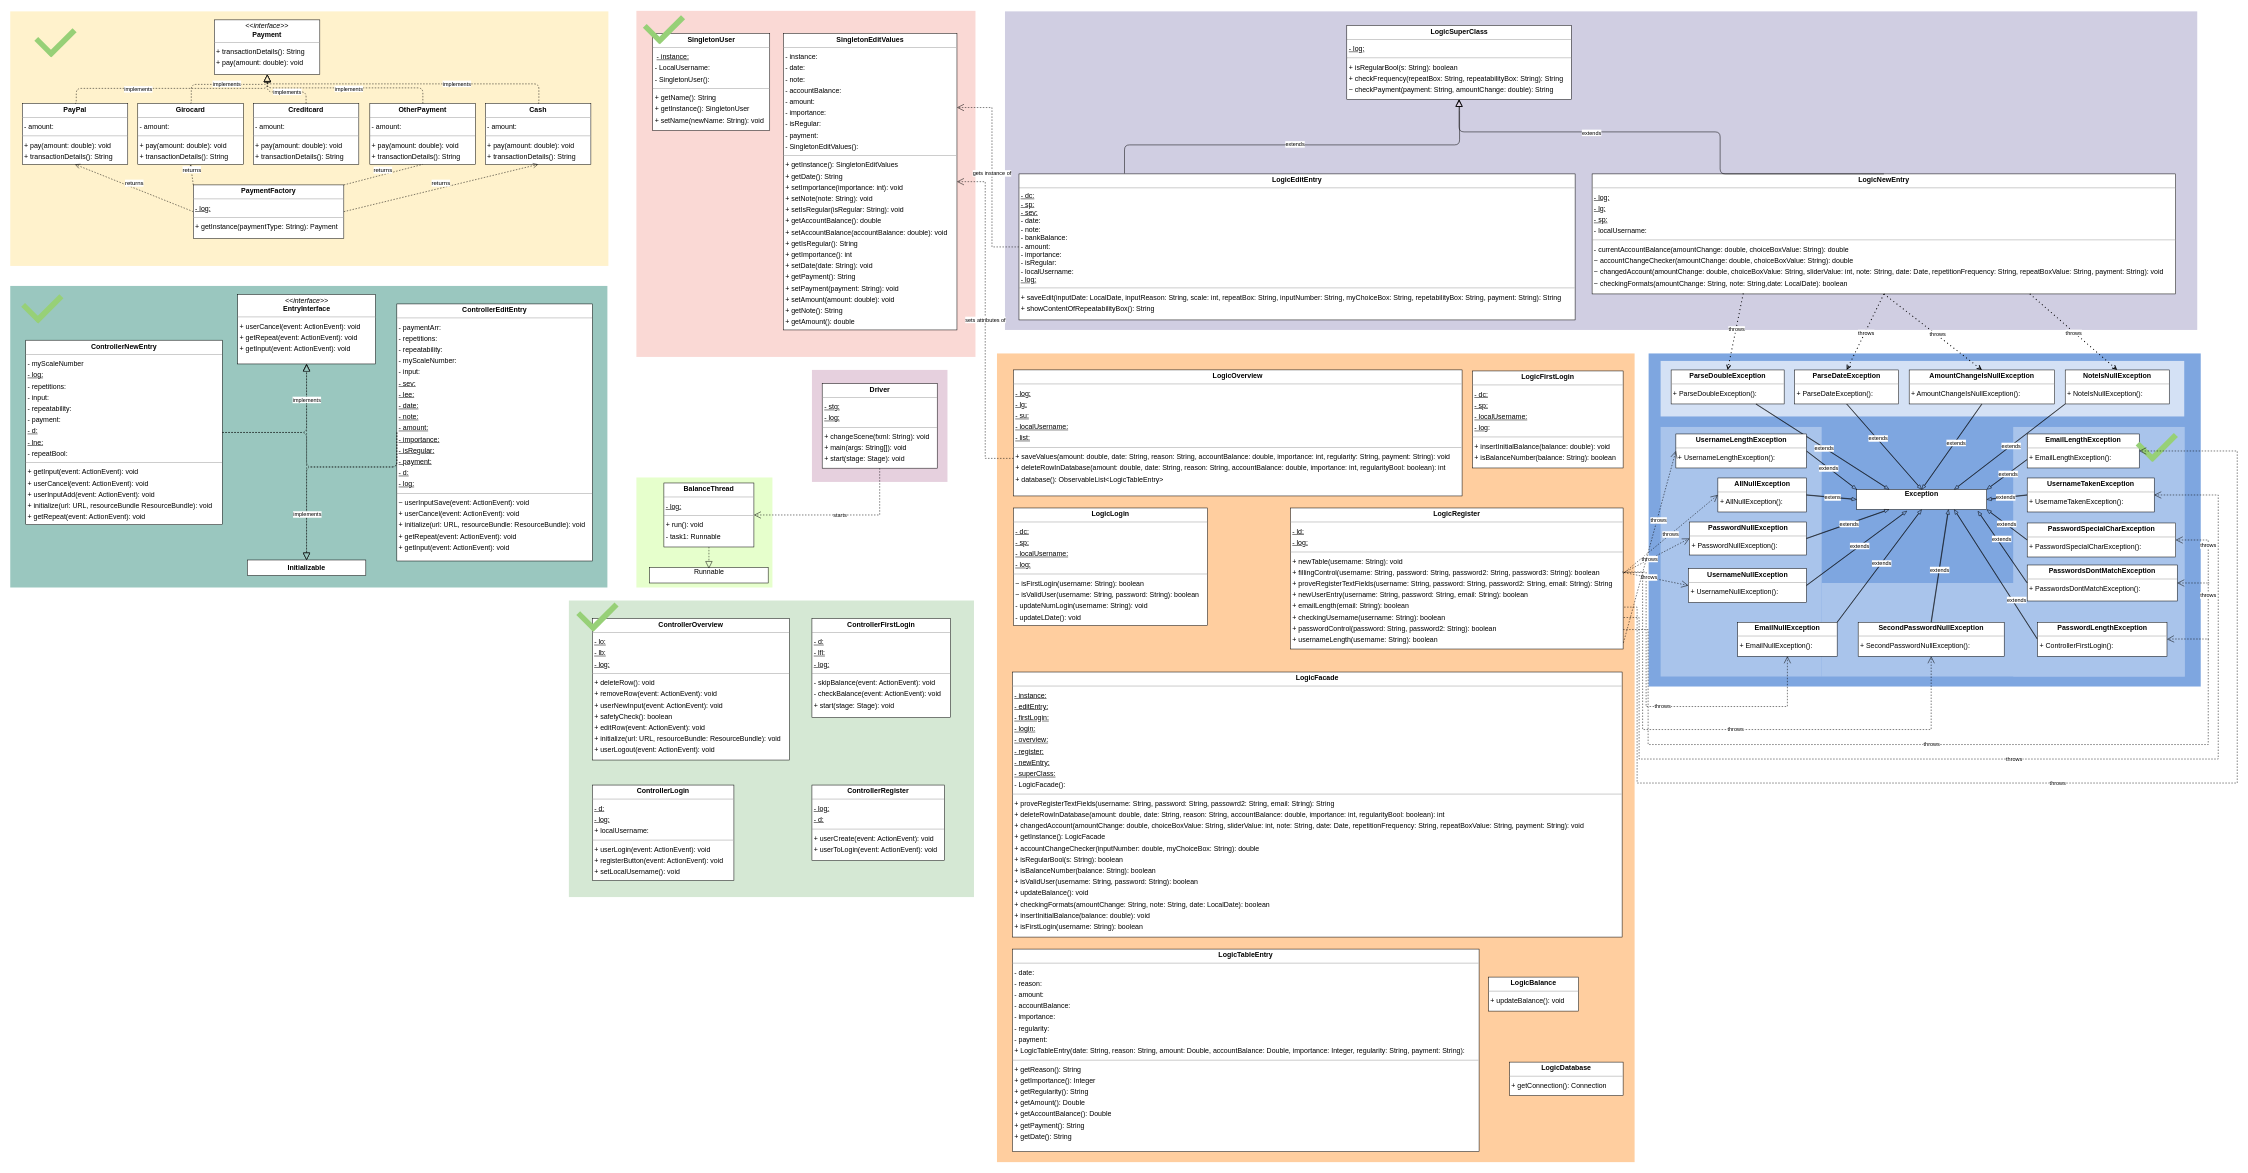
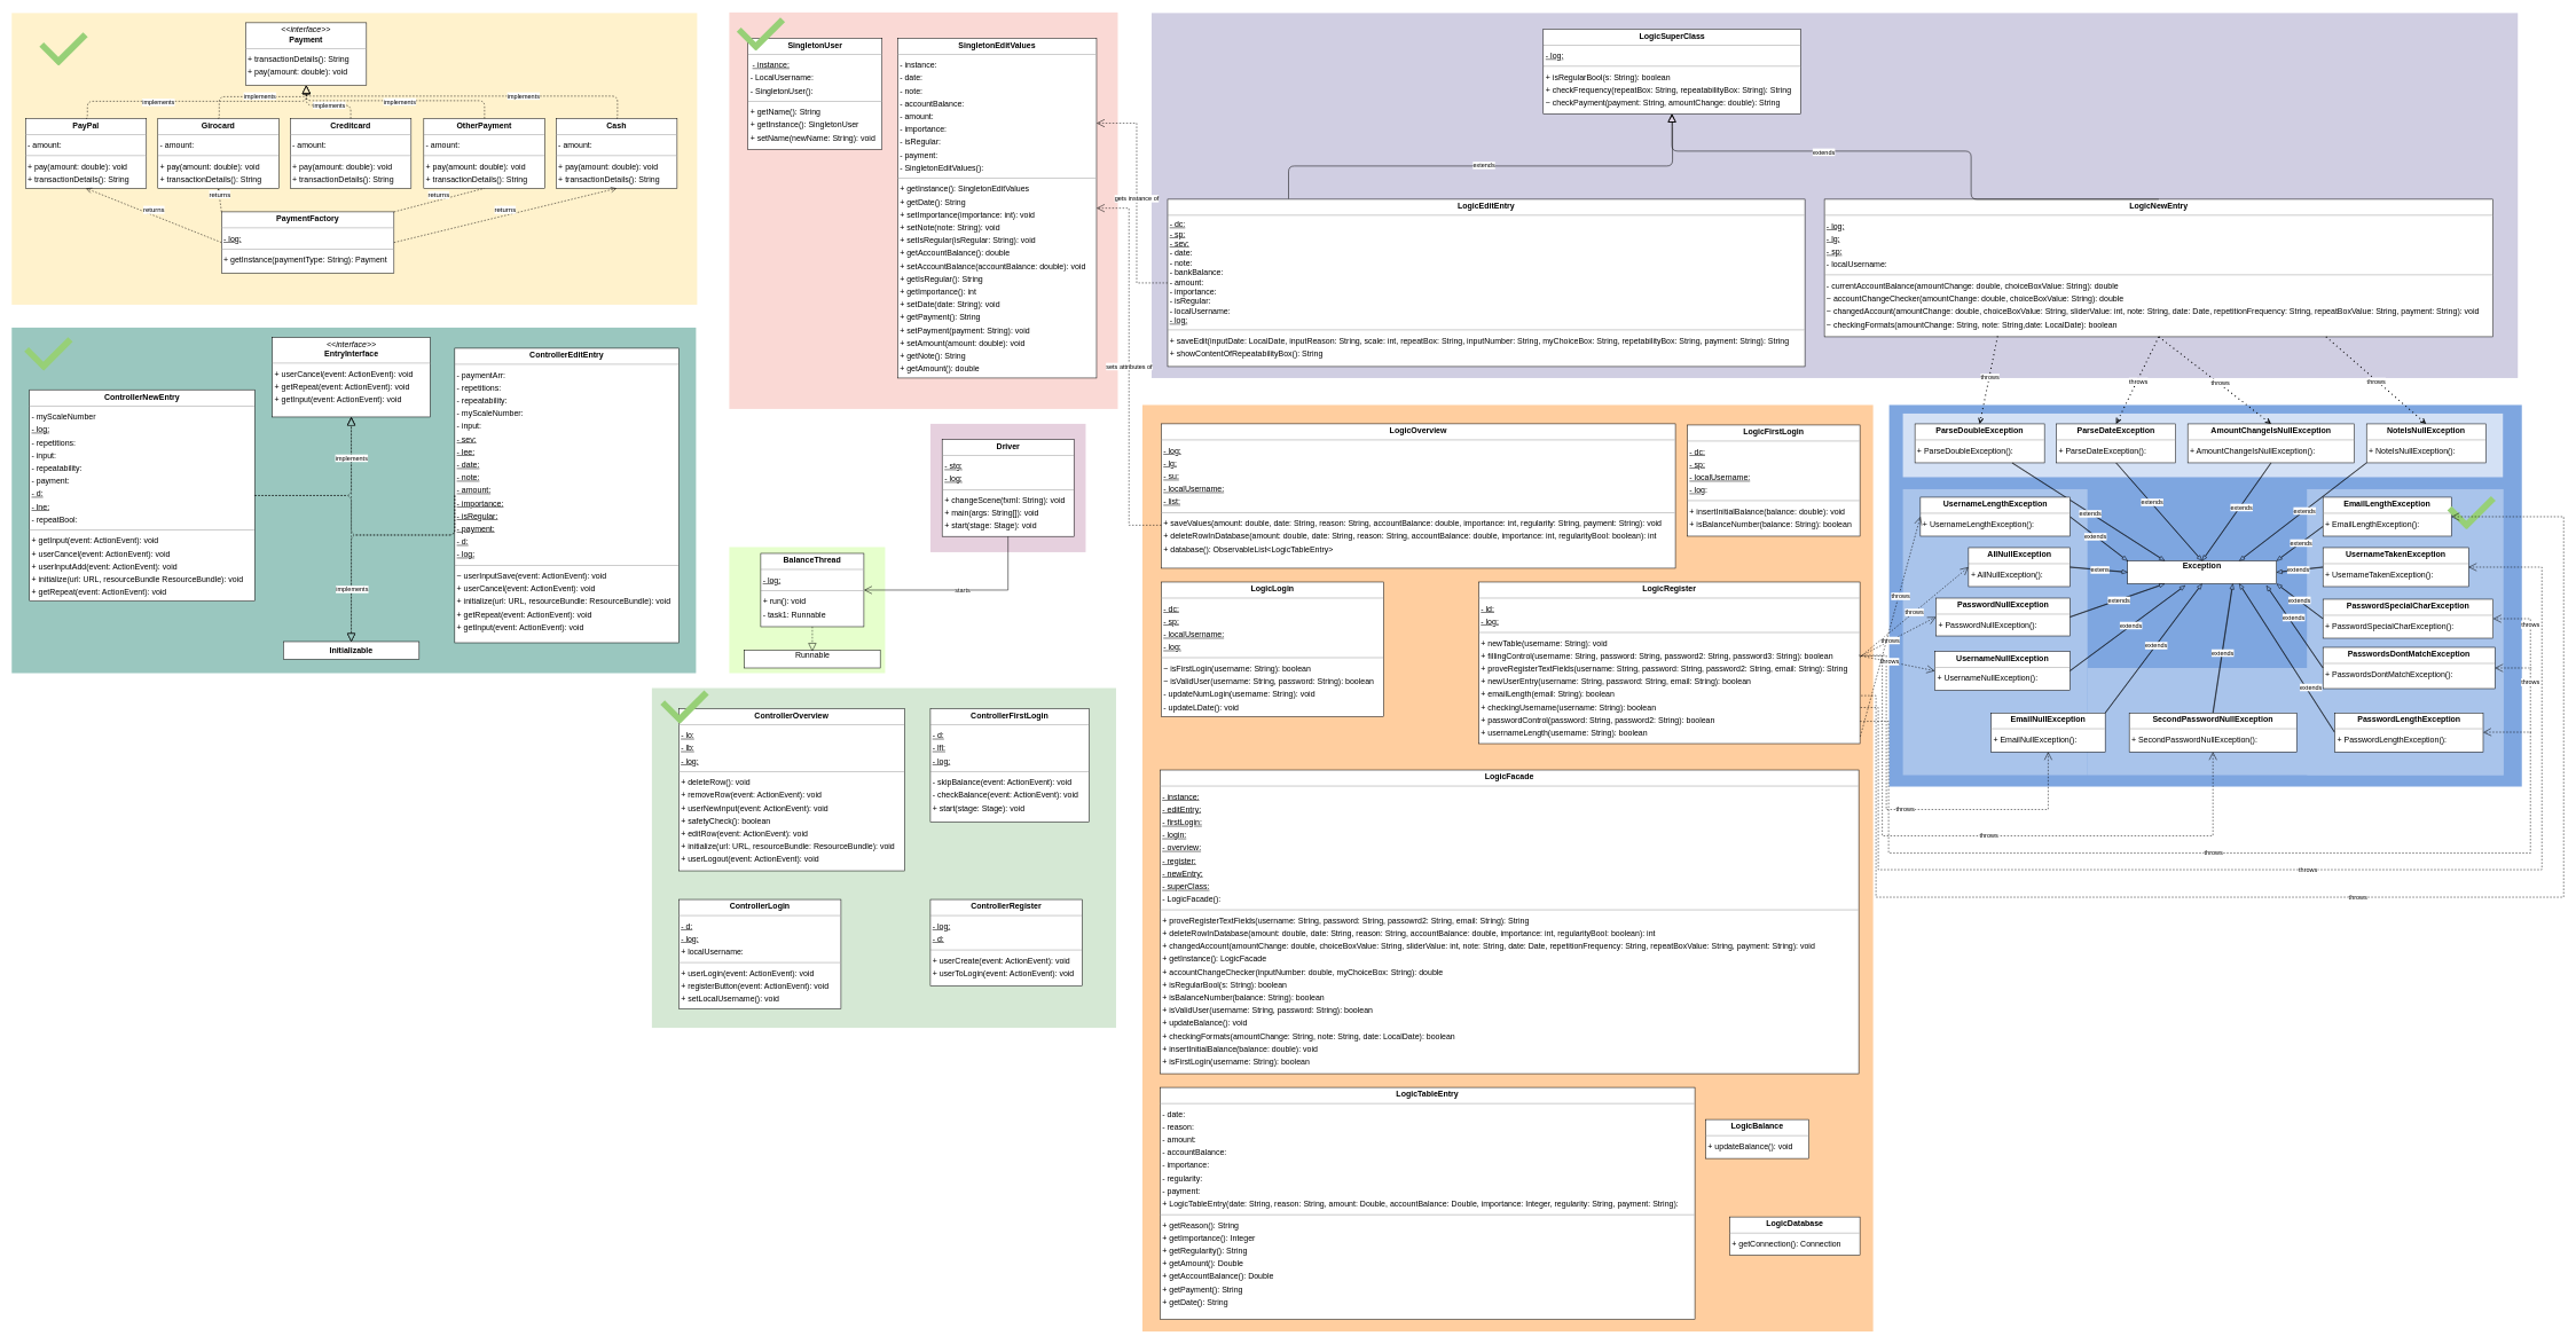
- <mxCell id="153" value="starts" style="endArrow=open;endSize=12;dashed=1;html=1;rounded=0;edgeStyle=orthogonalEdgeStyle;exitX=0.5;exitY=1;exitDx=0;exitDy=0;entryX=1;entryY=0.5;entryDx=0;entryDy=0;" edge="1" parent="1" source="26" target="17"><mxGeometry width="160" relative="1" as="geometry"><mxPoint x="1669" y="995" as="sourcePoint" /><mxPoint x="1829" y="995" as="targetPoint" /></mxGeometry></mxCell>
+ <mxCell id="153" value="starts" style="endArrow=open;endSize=12;dashed=0;html=1;rounded=0;edgeStyle=orthogonalEdgeStyle;exitX=0.5;exitY=1;exitDx=0;exitDy=0;entryX=1;entryY=0.5;entryDx=0;entryDy=0;" edge="1" parent="1" source="26" target="17"><mxGeometry width="160" relative="1" as="geometry"><mxPoint x="1669" y="995" as="sourcePoint" /><mxPoint x="1829" y="995" as="targetPoint" /></mxGeometry></mxCell>
- <mxCell id="139" value="&lt;p style=&quot;margin:0px;margin-top:4px;text-align:center;&quot;&gt;&lt;b&gt;PasswordLengthException&lt;/b&gt;&lt;/p&gt;&lt;hr size=&quot;1&quot;/&gt;&lt;p style=&quot;margin:0 0 0 4px;line-height:1.6;&quot;&gt;+ ControllerFirstLogin(): &lt;/p&gt;" style="verticalAlign=top;align=left;overflow=fill;fontSize=14;fontFamily=Helvetica;html=1;rounded=0;shadow=0;comic=0;labelBackgroundColor=none;strokeWidth=1;" parent="1" vertex="1"><mxGeometry x="4073.5" y="1243.49" width="259" height="68" as="geometry" /></mxCell>
+ <mxCell id="139" value="&lt;p style=&quot;margin:0px;margin-top:4px;text-align:center;&quot;&gt;&lt;b&gt;PasswordLengthException&lt;/b&gt;&lt;/p&gt;&lt;hr size=&quot;1&quot;/&gt;&lt;p style=&quot;margin:0 0 0 4px;line-height:1.6;&quot;&gt;+ PasswordLengthException(): &lt;/p&gt;" style="verticalAlign=top;align=left;overflow=fill;fontSize=14;fontFamily=Helvetica;html=1;rounded=0;shadow=0;comic=0;labelBackgroundColor=none;strokeWidth=1;" parent="1" vertex="1"><mxGeometry x="4073.5" y="1243.49" width="259" height="68" as="geometry" /></mxCell>
